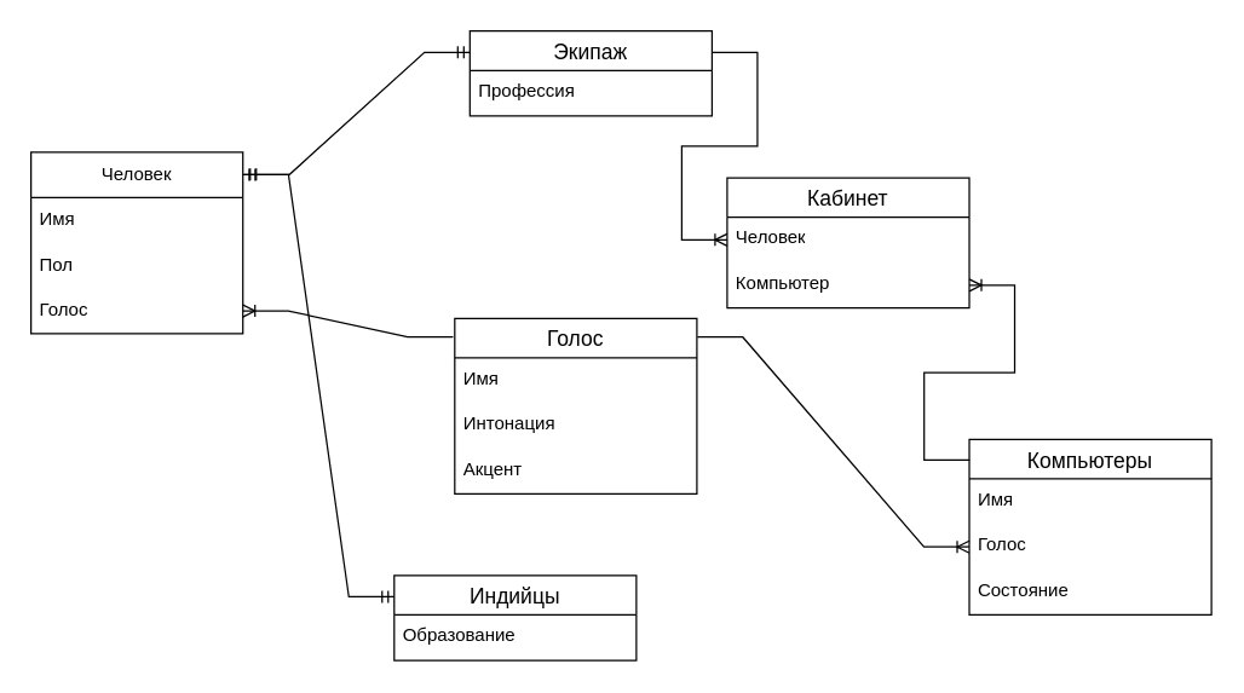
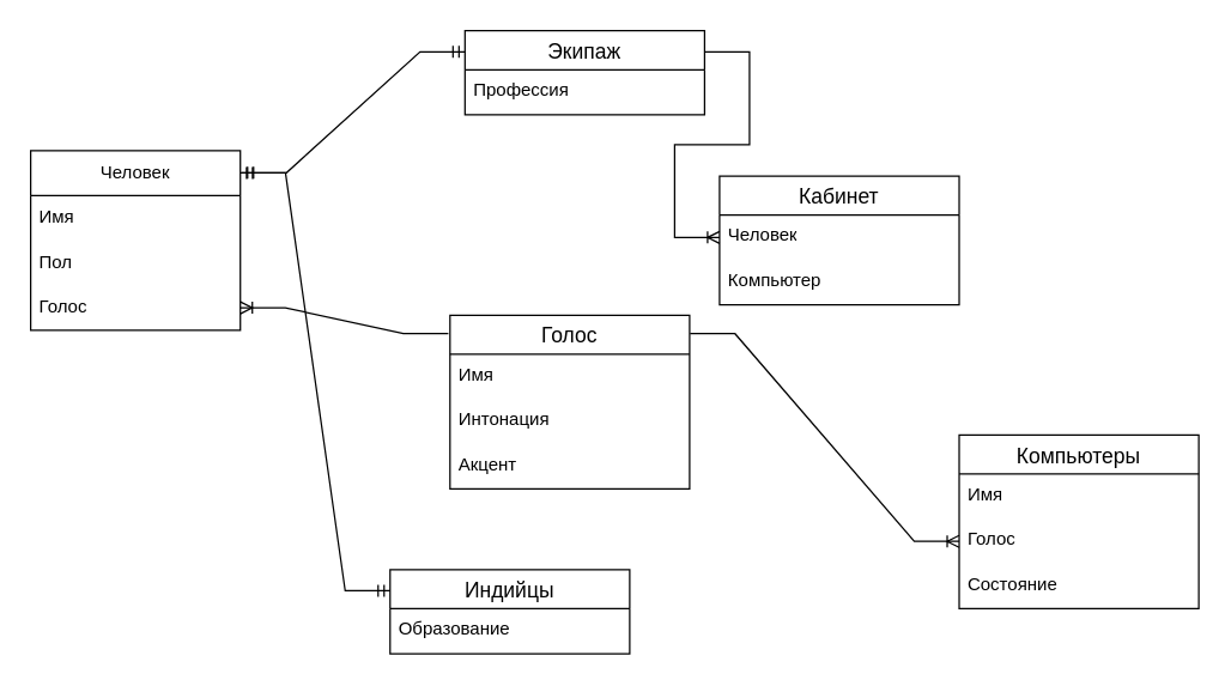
- <mxCell id="26" value="" style="edgeStyle=entityRelationEdgeStyle;fontSize=12;html=1;endArrow=ERoneToMany;rounded=0;exitX=0.001;exitY=0.117;exitDx=0;exitDy=0;exitPerimeter=0;entryX=1;entryY=0.5;entryDx=0;entryDy=0;" edge="1" parent="1" source="4" target="16"><mxGeometry width="100" height="100" relative="1" as="geometry"><mxPoint x="710" y="250" as="sourcePoint" /><mxPoint x="810" y="150" as="targetPoint" /></mxGeometry></mxCell>
